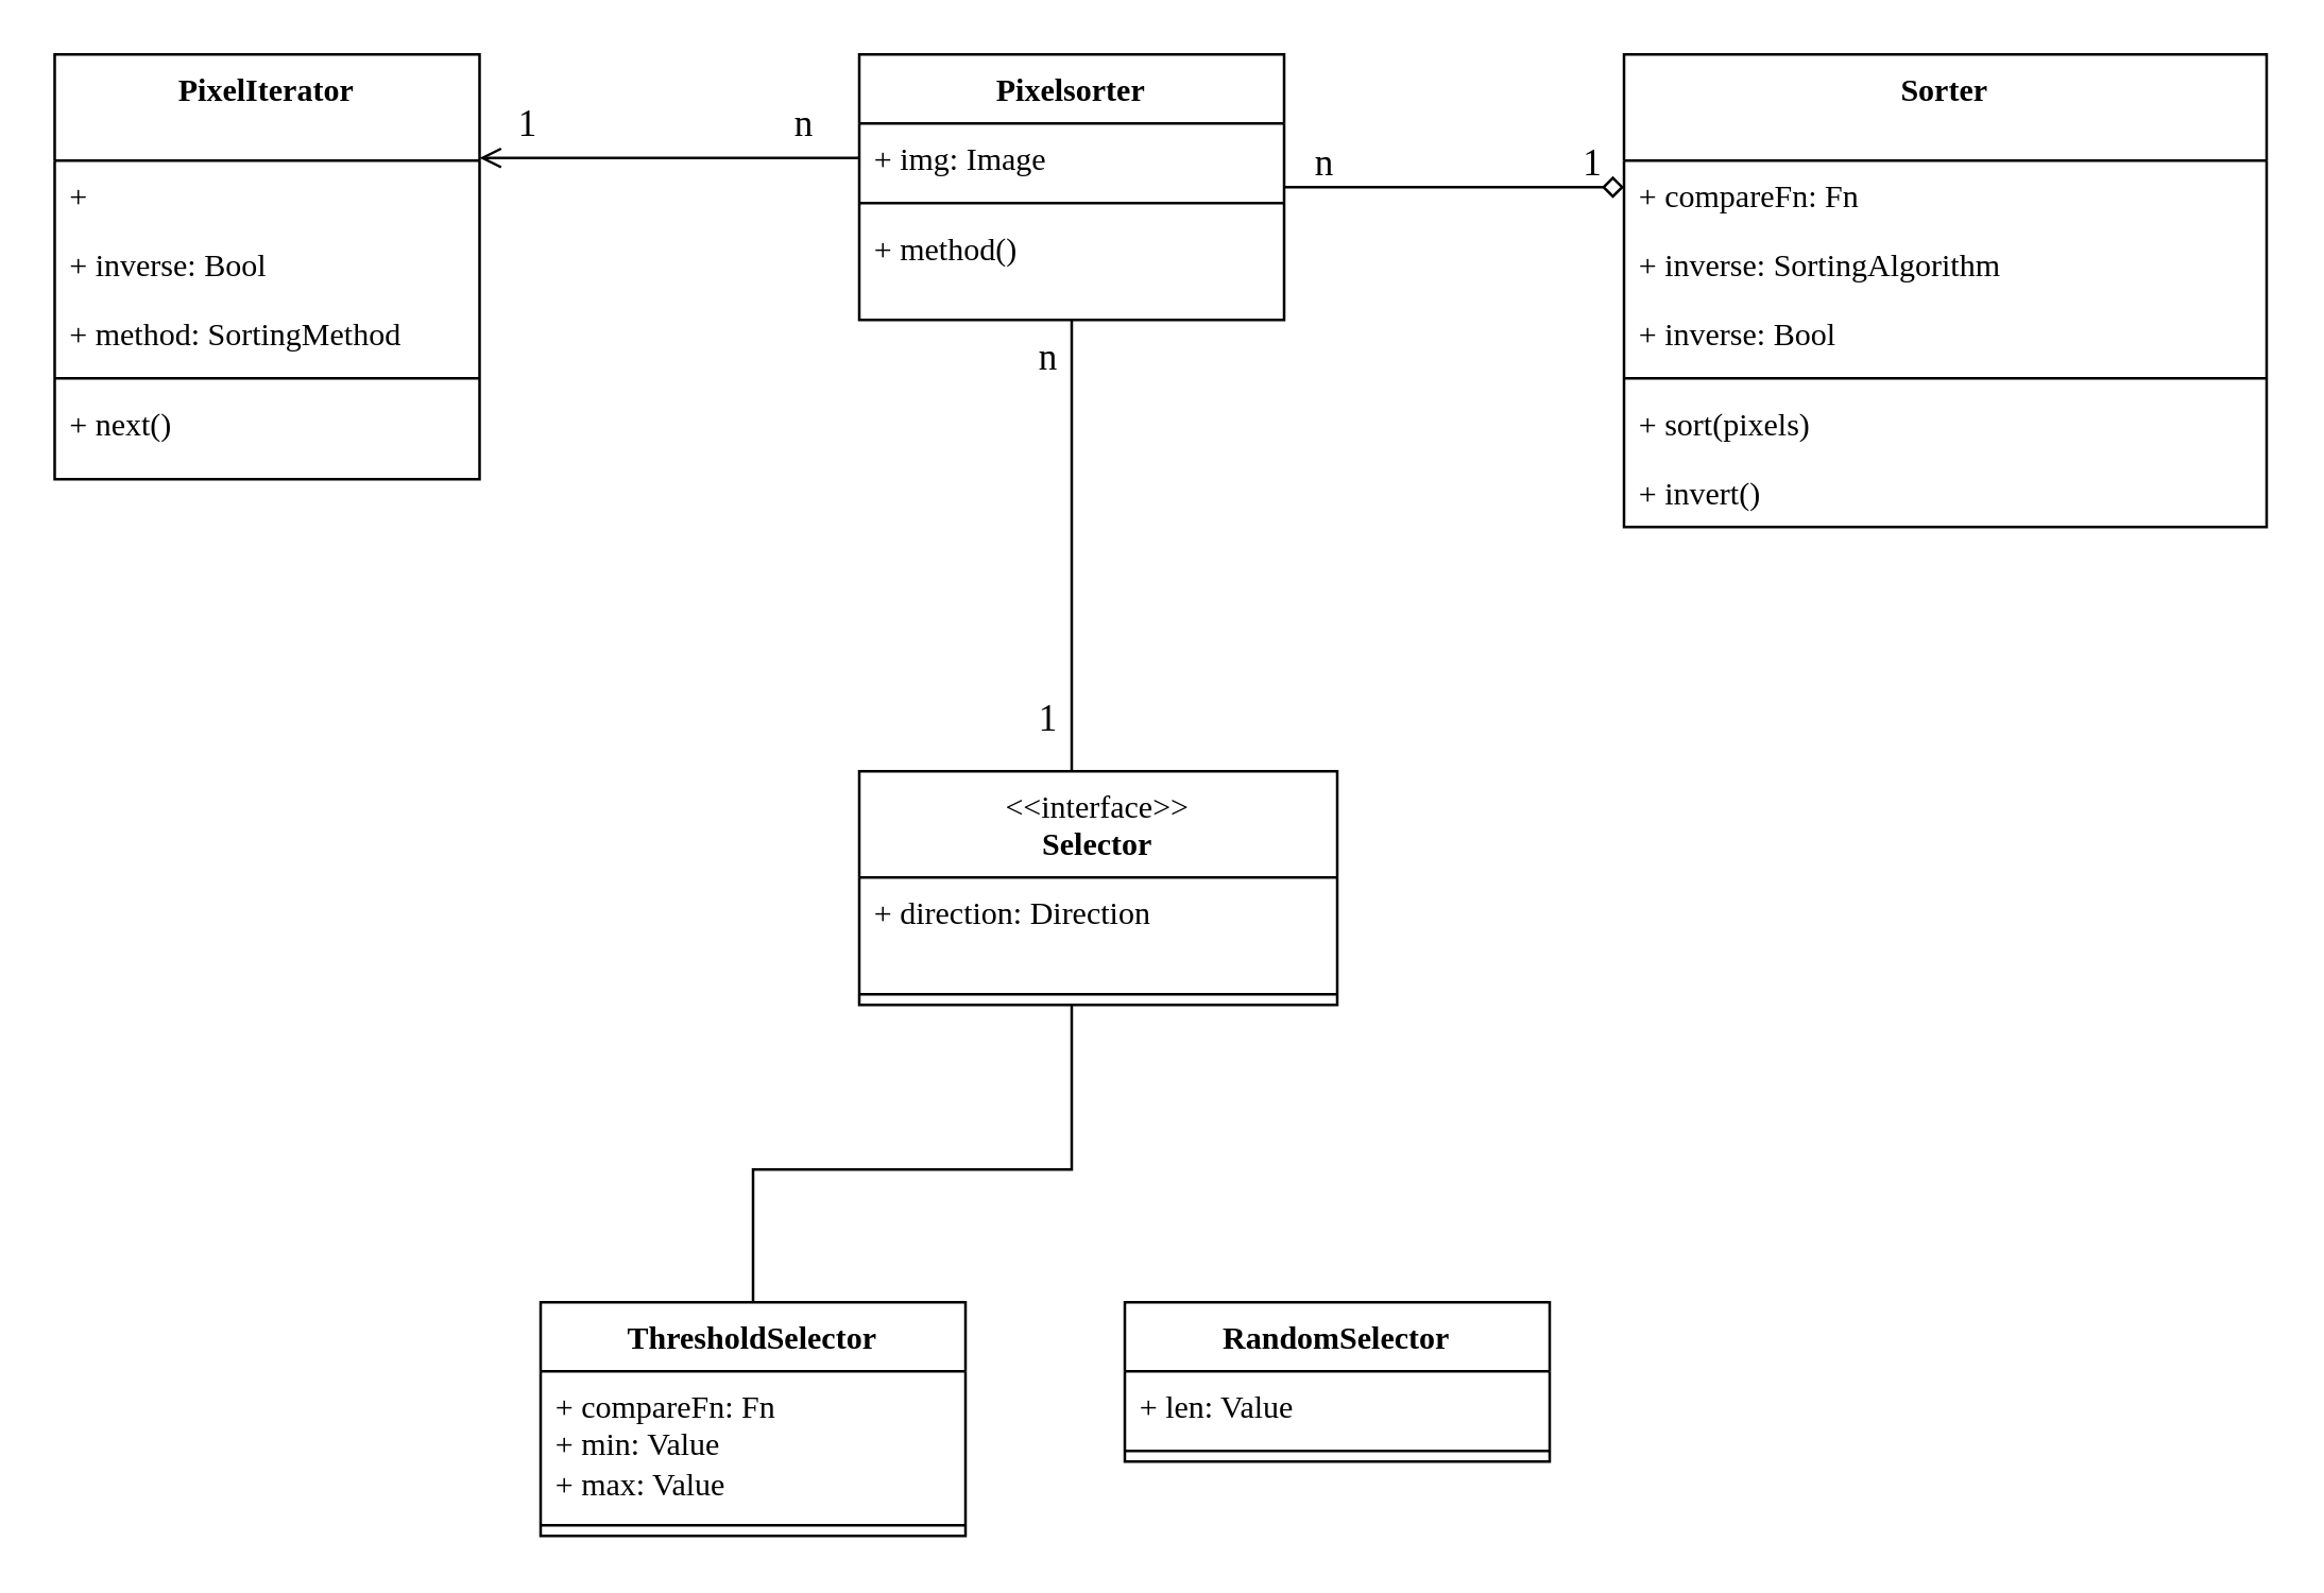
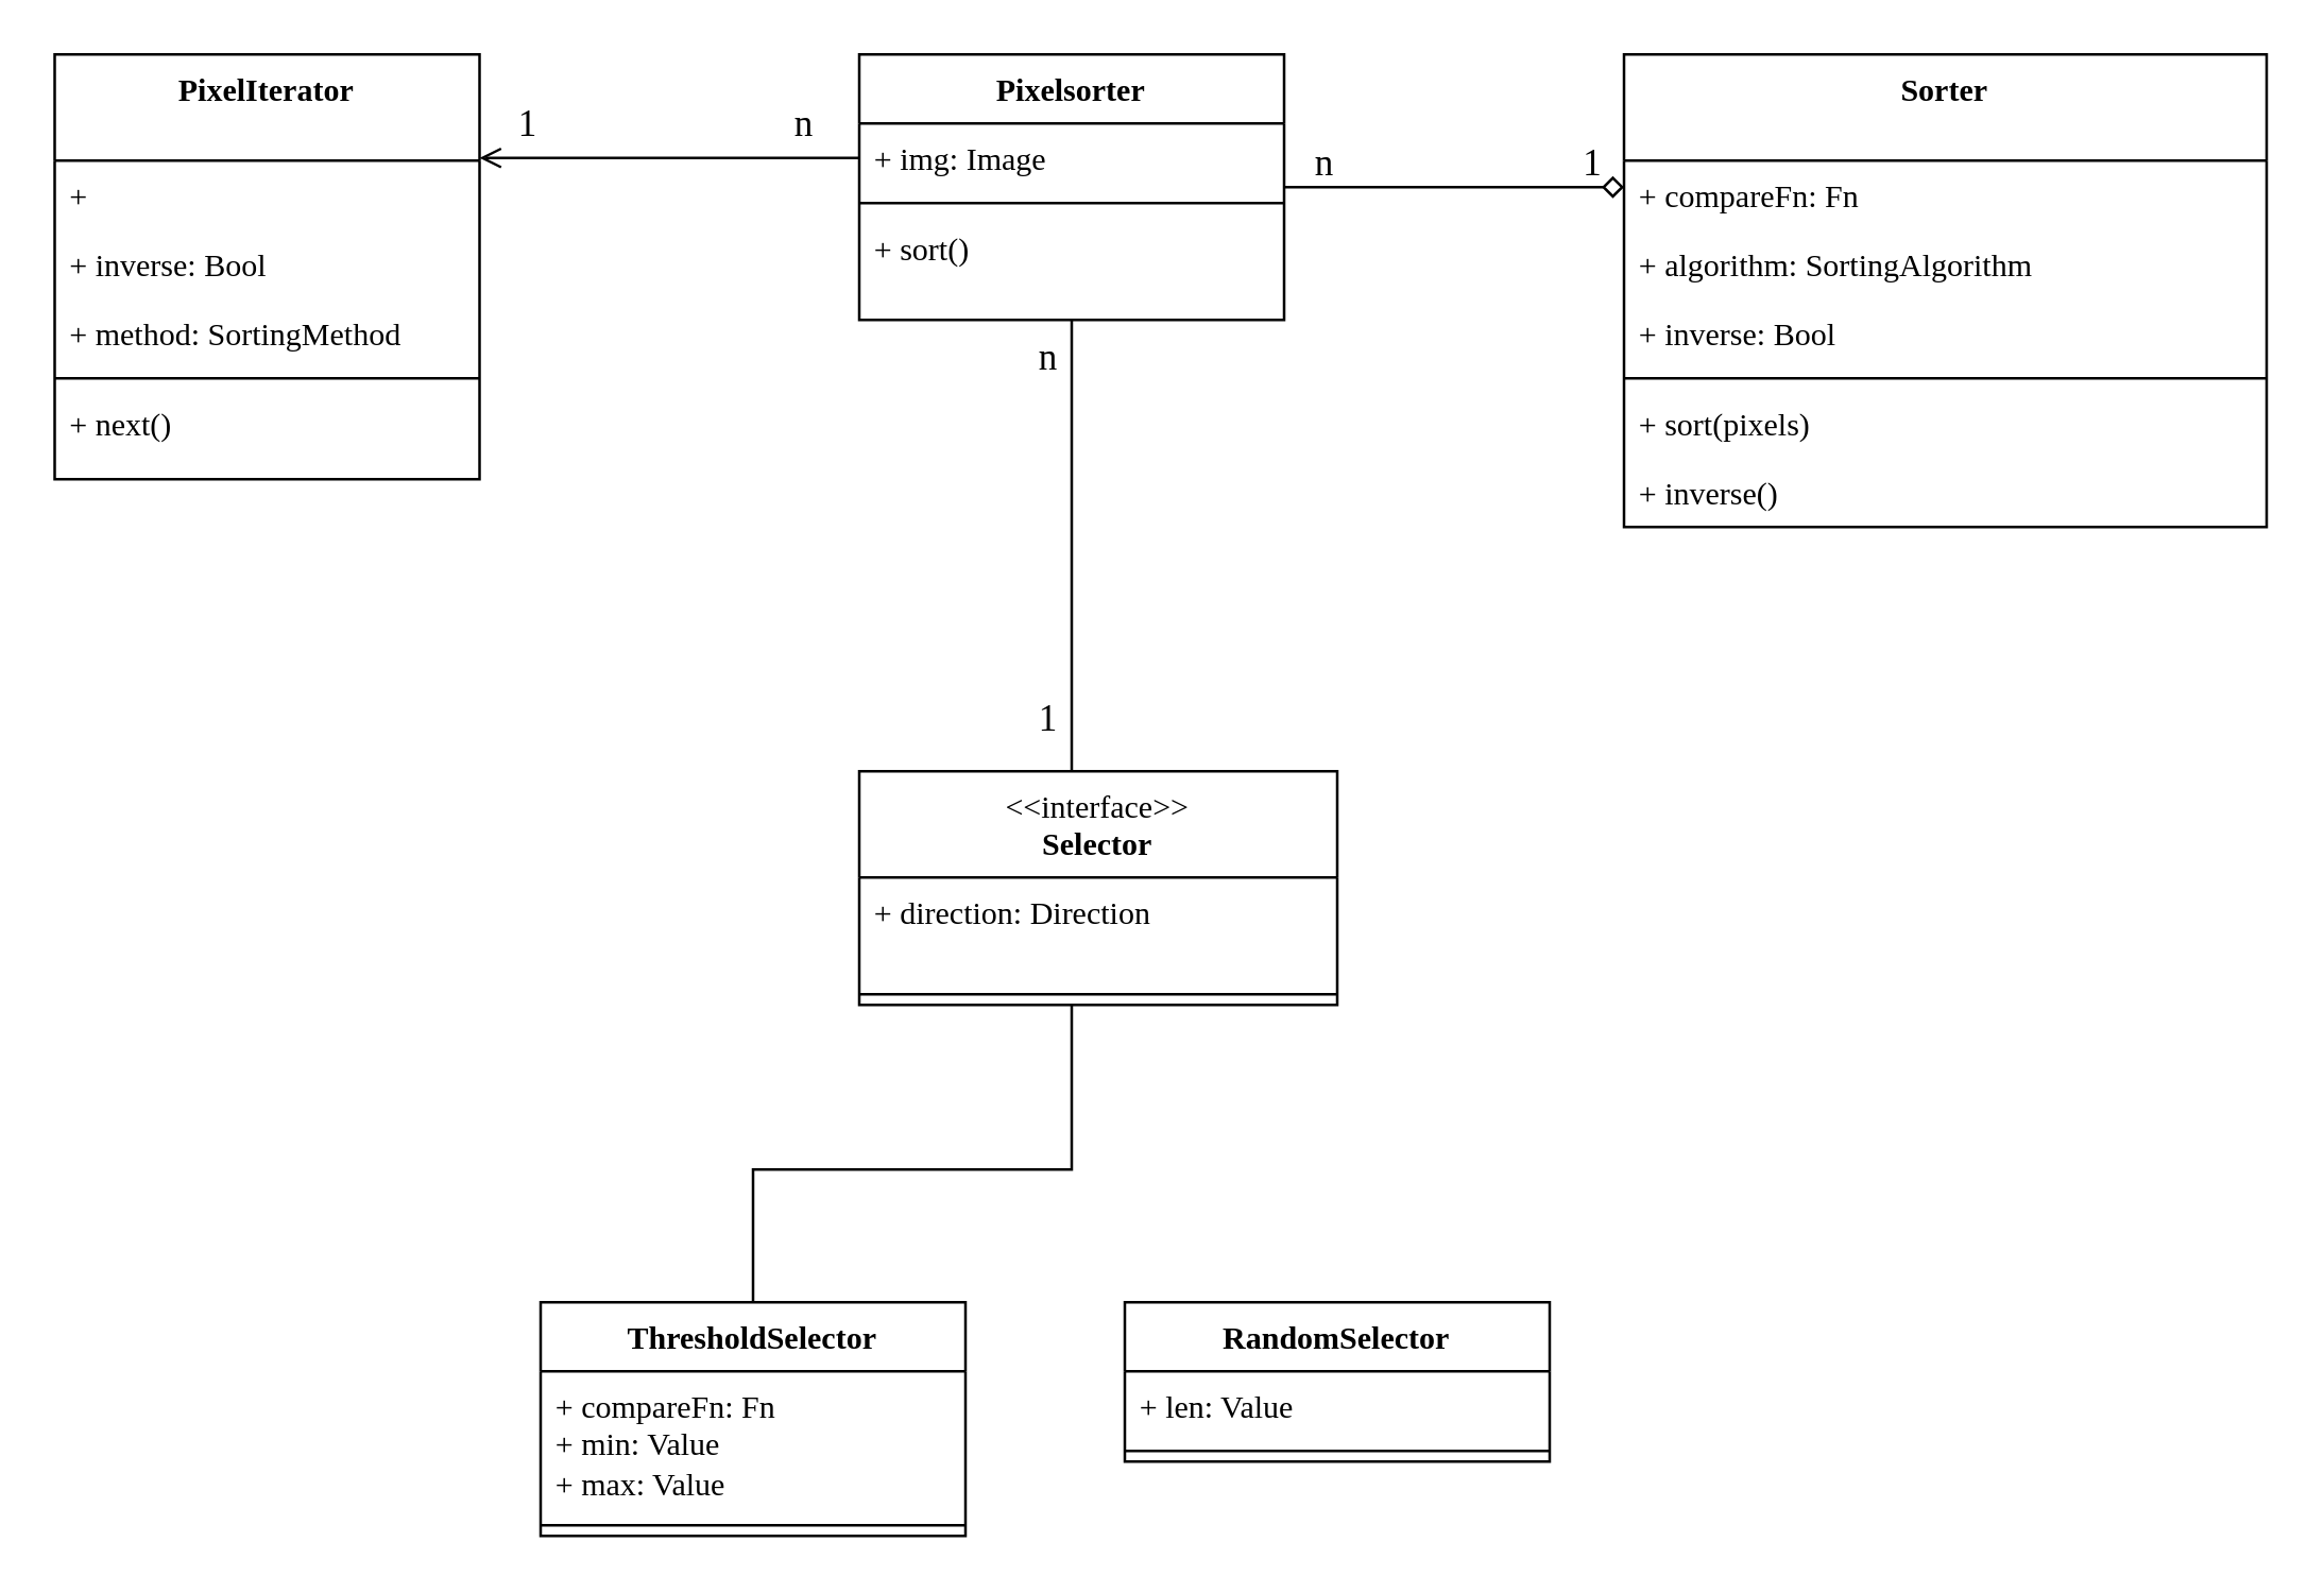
- <mxCell id="8" value="+ method()" style="text;align=left;verticalAlign=top;spacingLeft=4;spacingRight=4;overflow=hidden;rotatable=0;points=[[0,0.5],[1,0.5]];portConstraint=eastwest;fontFamily=Intel One Mono;" parent="5" vertex="1"><mxGeometry y="60" width="160" height="26" as="geometry" /></mxCell>
+ <mxCell id="8" value="+ sort()" style="text;align=left;verticalAlign=top;spacingLeft=4;spacingRight=4;overflow=hidden;rotatable=0;points=[[0,0.5],[1,0.5]];portConstraint=eastwest;fontFamily=Intel One Mono;" parent="5" vertex="1"><mxGeometry y="60" width="160" height="26" as="geometry" /></mxCell>
- <mxCell id="11" value="+ inverse: SortingAlgorithm" style="text;align=left;verticalAlign=top;spacingLeft=4;spacingRight=4;overflow=hidden;rotatable=0;points=[[0,0.5],[1,0.5]];portConstraint=eastwest;rounded=0;shadow=0;html=0;fontFamily=Intel One Mono;" vertex="1" parent="9"><mxGeometry y="66" width="242" height="26" as="geometry" /></mxCell>
+ <mxCell id="11" value="+ algorithm: SortingAlgorithm" style="text;align=left;verticalAlign=top;spacingLeft=4;spacingRight=4;overflow=hidden;rotatable=0;points=[[0,0.5],[1,0.5]];portConstraint=eastwest;rounded=0;shadow=0;html=0;fontFamily=Intel One Mono;" vertex="1" parent="9"><mxGeometry y="66" width="242" height="26" as="geometry" /></mxCell>
- <mxCell id="15" value="+ invert()" style="text;align=left;verticalAlign=top;spacingLeft=4;spacingRight=4;overflow=hidden;rotatable=0;points=[[0,0.5],[1,0.5]];portConstraint=eastwest;fontFamily=Intel One Mono;" vertex="1" parent="9"><mxGeometry y="152" width="242" height="26" as="geometry" /></mxCell>
+ <mxCell id="15" value="+ inverse()" style="text;align=left;verticalAlign=top;spacingLeft=4;spacingRight=4;overflow=hidden;rotatable=0;points=[[0,0.5],[1,0.5]];portConstraint=eastwest;fontFamily=Intel One Mono;" vertex="1" parent="9"><mxGeometry y="152" width="242" height="26" as="geometry" /></mxCell>
